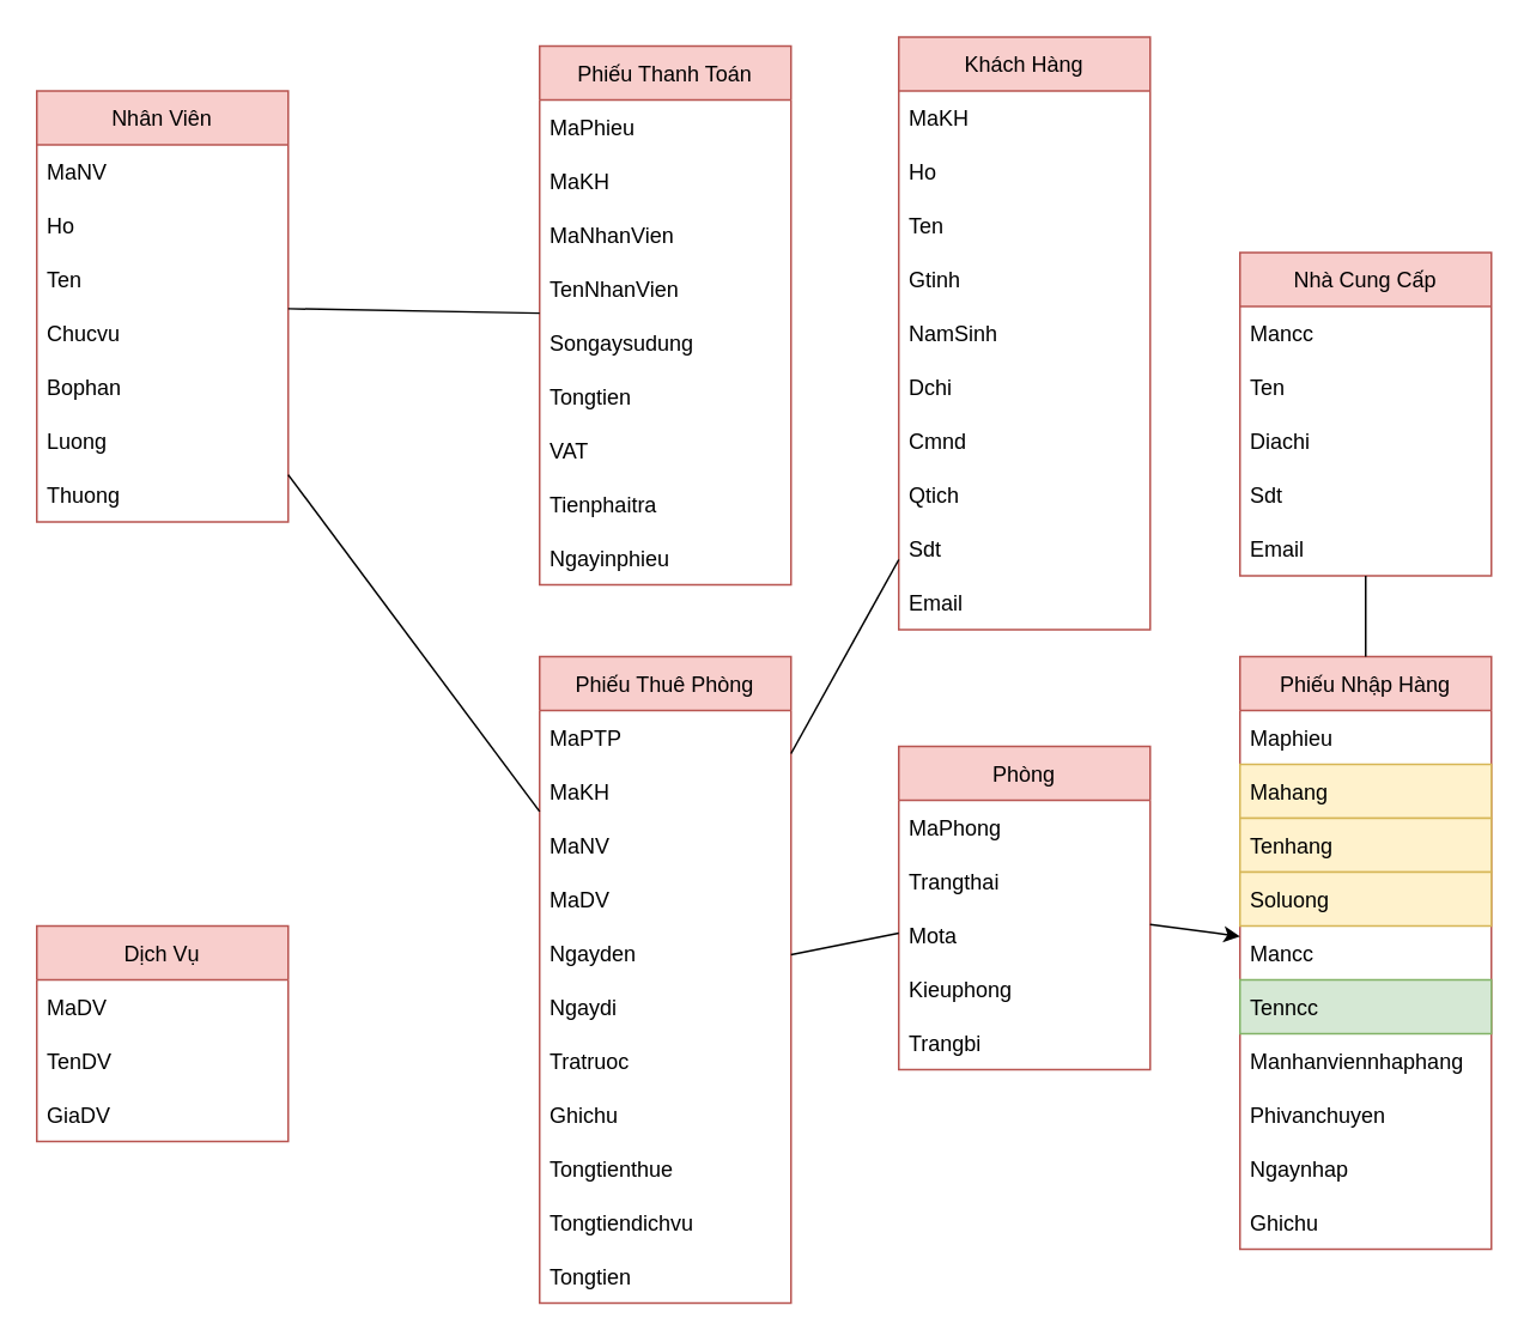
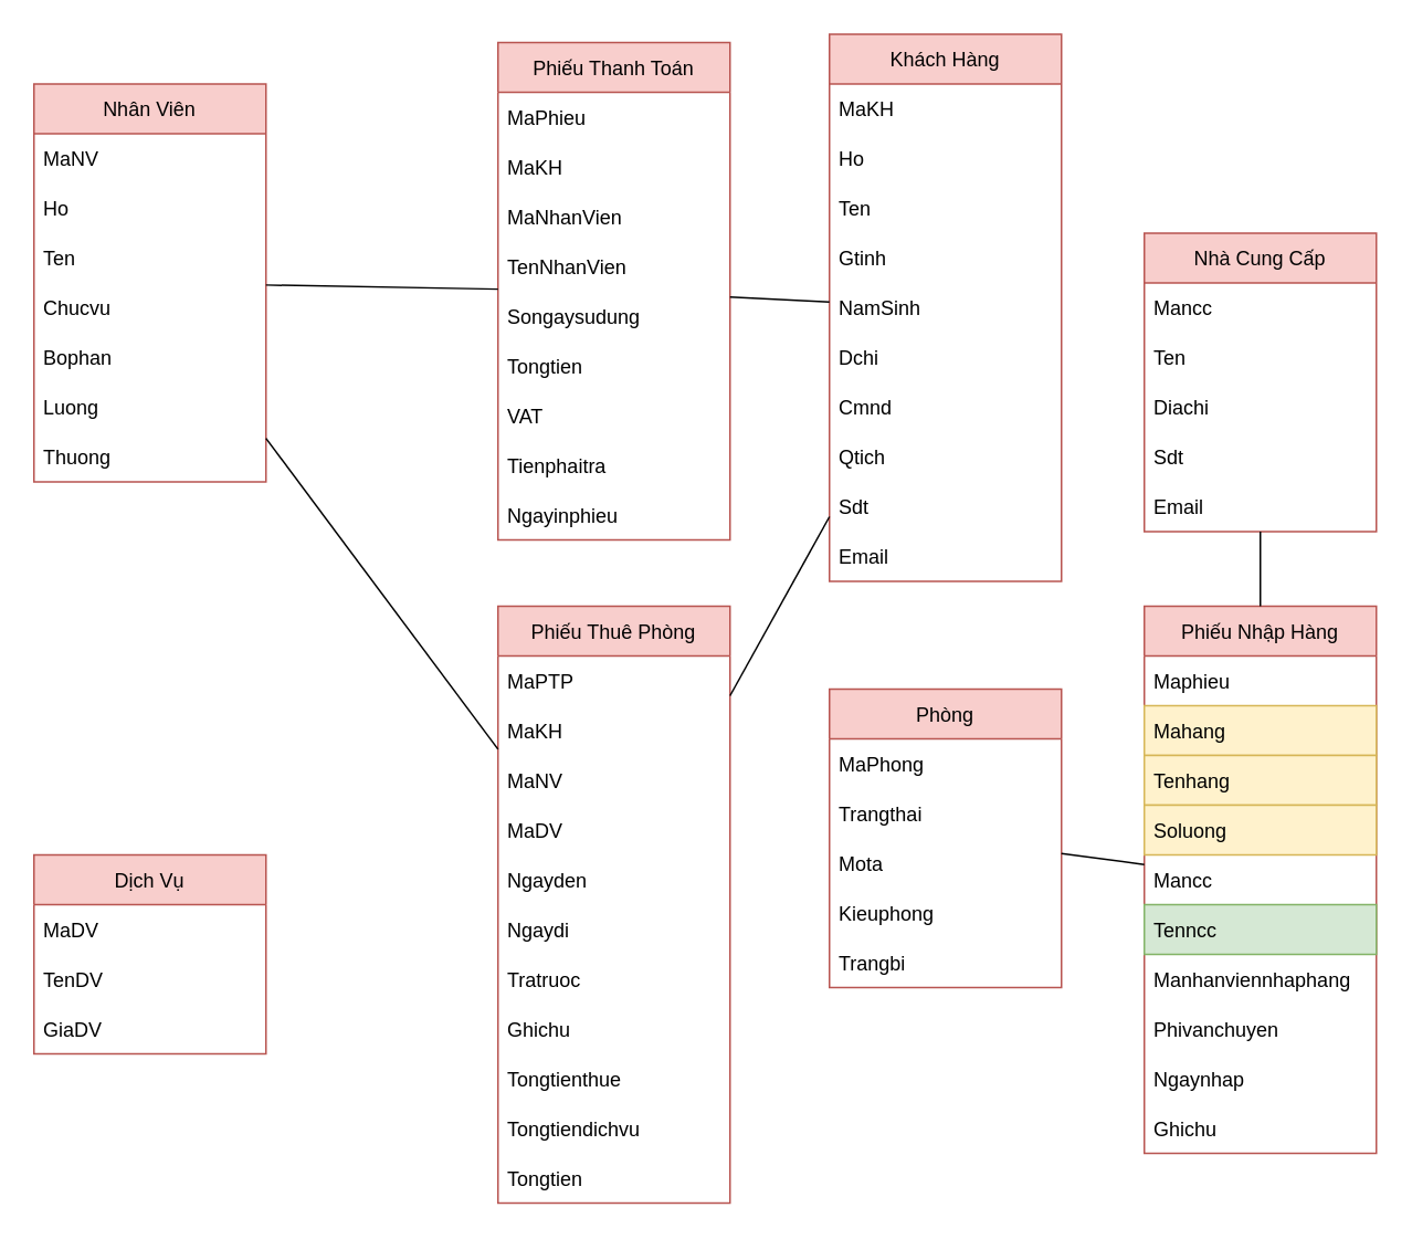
+ <mxCell id="55" value="" style="endArrow=none;html=1;" parent="1" source="19" target="2" edge="1"><mxGeometry width="50" height="50" relative="1" as="geometry"><mxPoint y="65" as="sourcePoint" x="610" /><mxPoint x="660" y="15" as="targetPoint" /></mxGeometry></mxCell>
- <mxCell id="67" value="" style="endArrow=classic;html=1;" parent="1" source="13" target="56" edge="1"><mxGeometry width="50" height="50" relative="1" as="geometry"><mxPoint x="800" y="485" as="sourcePoint" /><mxPoint x="850" y="435" as="targetPoint" /></mxGeometry></mxCell>
+ <mxCell id="67" value="" style="endArrow=none;html=1;" parent="1" source="13" target="56" edge="1"><mxGeometry width="50" height="50" relative="1" as="geometry"><mxPoint x="800" y="485" as="sourcePoint" /><mxPoint x="850" y="435" as="targetPoint" /></mxGeometry></mxCell>
- <mxCell id="53" value="" style="endArrow=none;html=1;" parent="1" source="13" target="41" edge="1"><mxGeometry width="50" height="50" relative="1" as="geometry"><mxPoint x="350" y="365" as="sourcePoint" /><mxPoint x="400" y="315" as="targetPoint" /></mxGeometry></mxCell>
